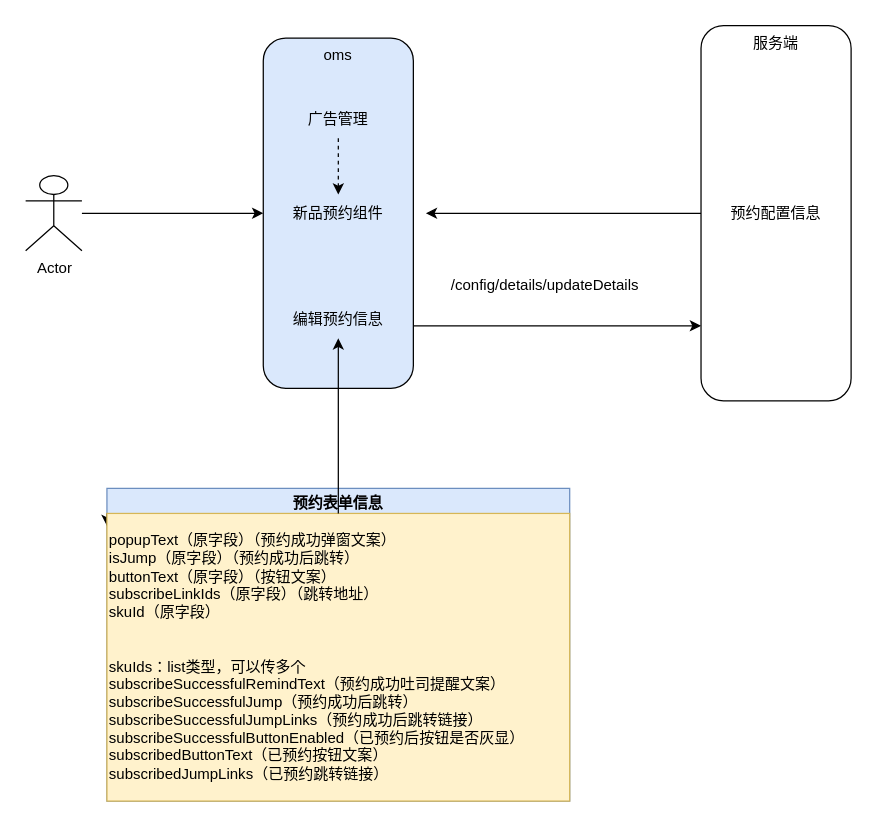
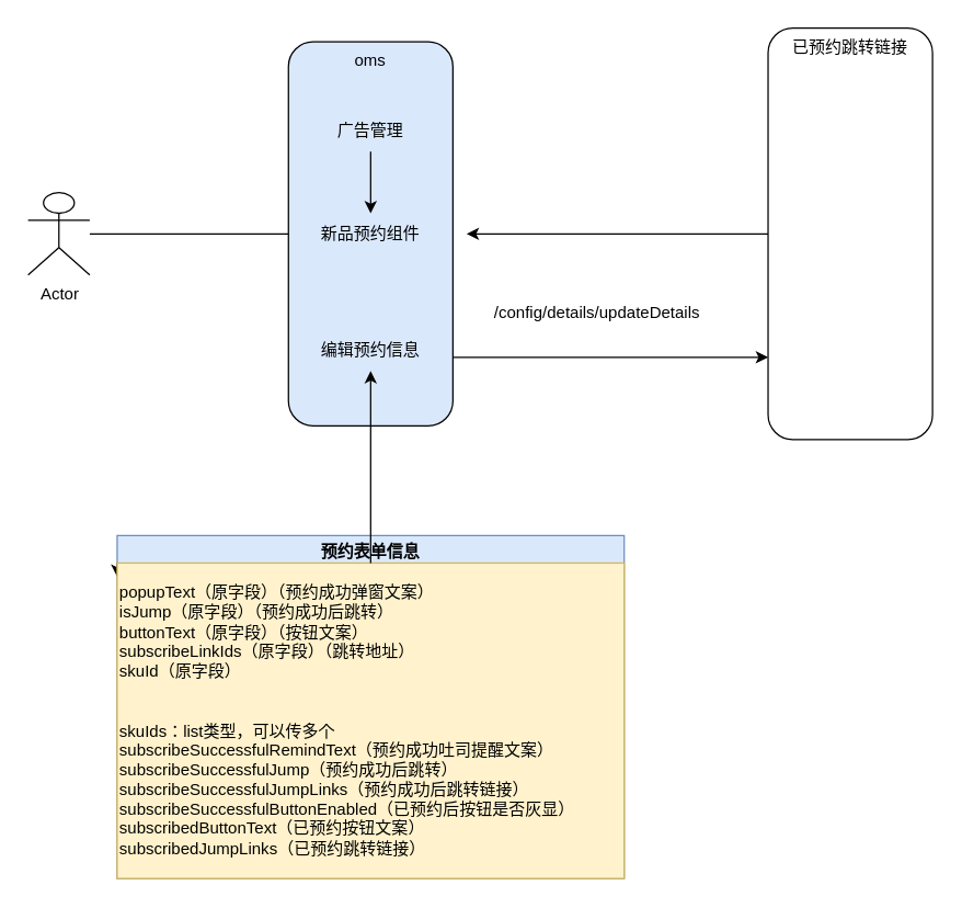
- <mxCell id="11" value="服务端" style="whiteSpace=wrap;html=1;verticalAlign=top;rounded=1;" vertex="1" parent="1"><mxGeometry x="560" y="20" width="120" height="300" as="geometry" /></mxCell>
+ <mxCell id="11" value="已预约跳转链接" style="whiteSpace=wrap;html=1;verticalAlign=top;rounded=1;" vertex="1" parent="1"><mxGeometry x="560" y="20" width="120" height="300" as="geometry" /></mxCell>
- <mxCell id="6" value="" style="edgeStyle=orthogonalEdgeStyle;rounded=0;orthogonalLoop=1;jettySize=auto;html=1;dashed=1;" edge="1" parent="1" source="7" target="9"><mxGeometry relative="1" as="geometry" /></mxCell>
+ <mxCell id="6" value="" style="edgeStyle=orthogonalEdgeStyle;rounded=0;orthogonalLoop=1;jettySize=auto;html=1;" edge="1" parent="1" source="7" target="9"><mxGeometry relative="1" as="geometry" /></mxCell>
- <mxCell id="2" value="" style="edgeStyle=orthogonalEdgeStyle;rounded=0;orthogonalLoop=1;jettySize=auto;html=1;" edge="1" parent="1" source="3" target="5"><mxGeometry relative="1" as="geometry" /></mxCell>
+ <mxCell id="2" value="" style="edgeStyle=orthogonalEdgeStyle;rounded=0;orthogonalLoop=1;jettySize=auto;html=1;endArrow=none;" edge="1" parent="1" source="3" target="5"><mxGeometry relative="1" as="geometry" /></mxCell>
- <mxCell id="12" value="预约配置信息" style="text;html=1;strokeColor=none;fillColor=none;align=center;verticalAlign=middle;whiteSpace=wrap;rounded=0;" vertex="1" parent="1"><mxGeometry x="580" y="155" width="80" height="30" as="geometry" /></mxCell>
